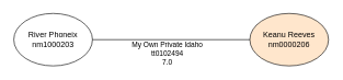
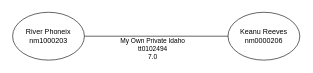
- <mxCell id="3" value="Keanu Reeves&lt;br&gt;nm0000206" style="ellipse;whiteSpace=wrap;html=1;fillColor=#ffe6cc;" vertex="1" parent="1"><mxGeometry x="380" y="20" width="120" height="80" as="geometry" /></mxCell>
+ <mxCell id="3" value="Keanu Reeves&lt;br&gt;nm0000206" style="ellipse;whiteSpace=wrap;html=1;" vertex="1" parent="1"><mxGeometry x="380" y="20" width="120" height="80" as="geometry" /></mxCell>
